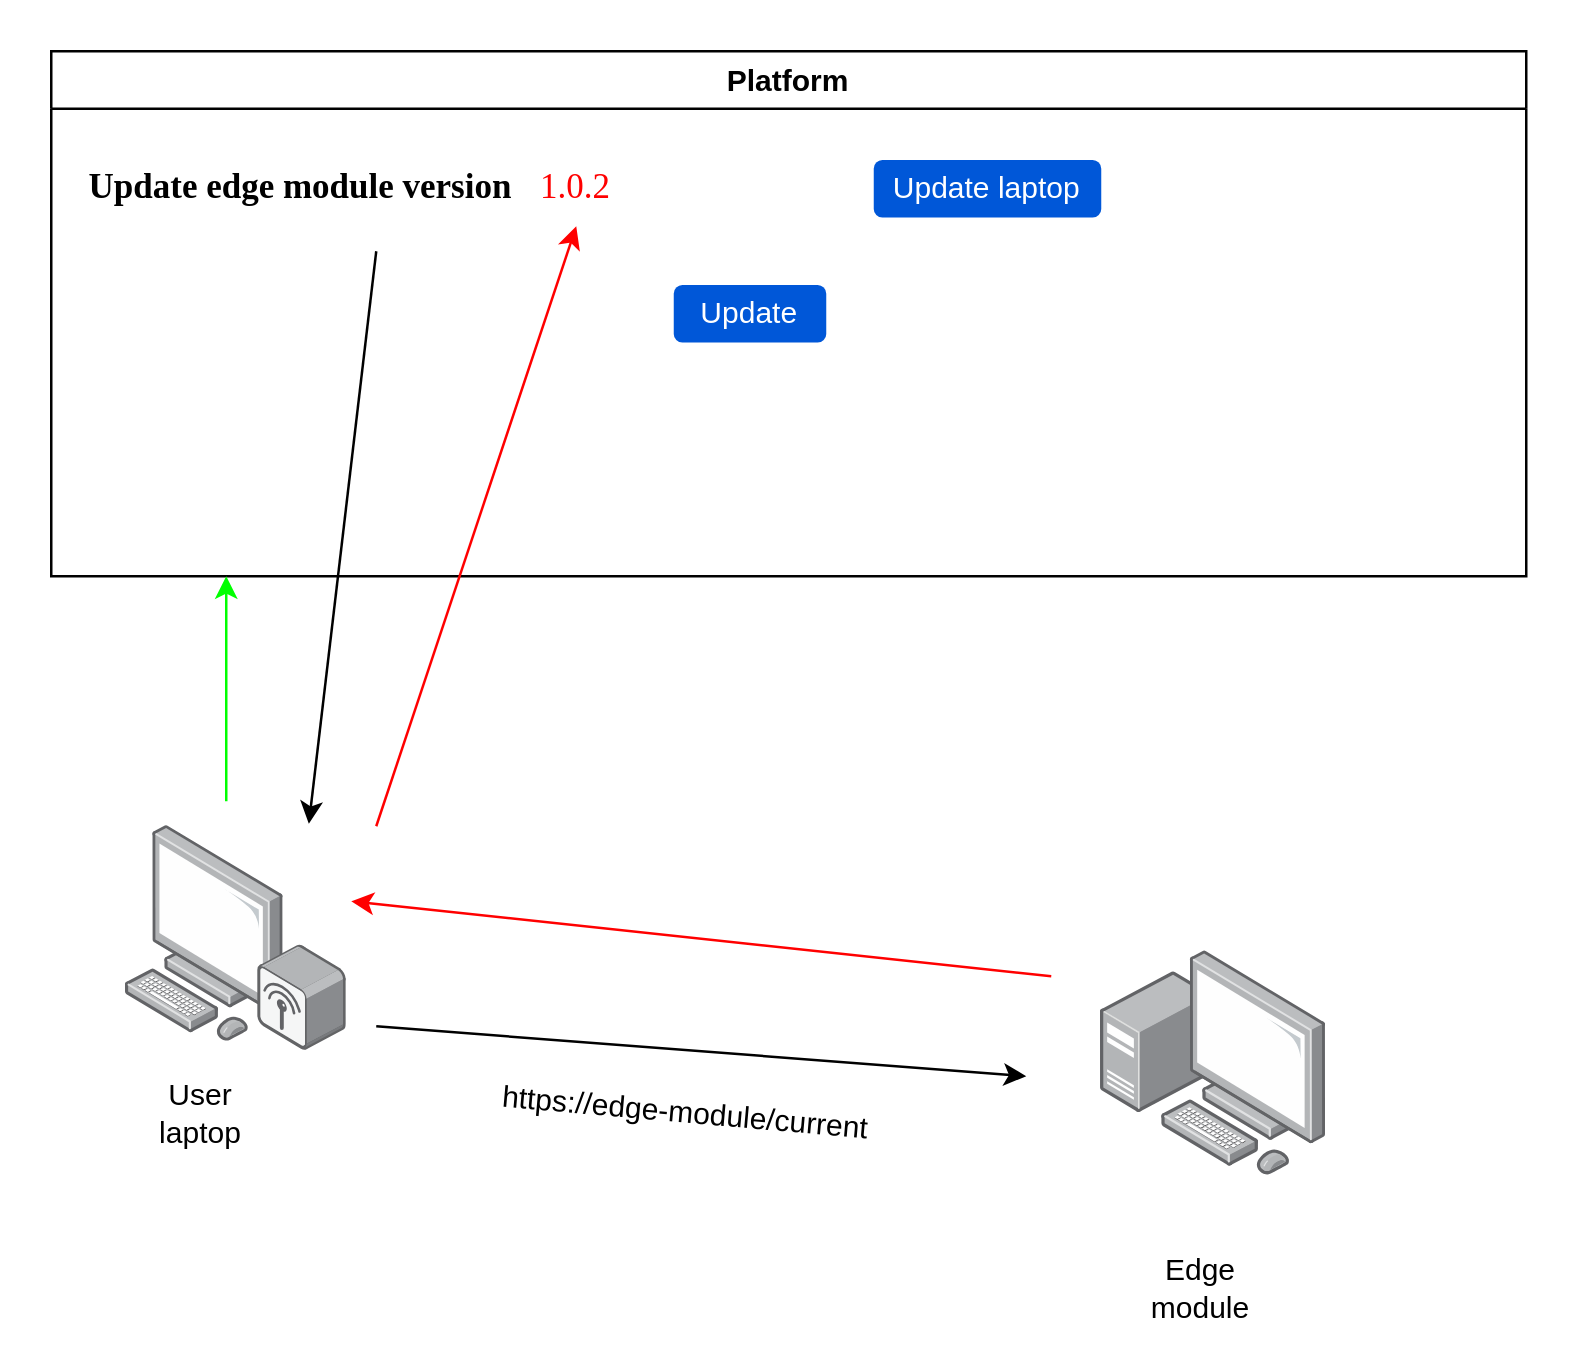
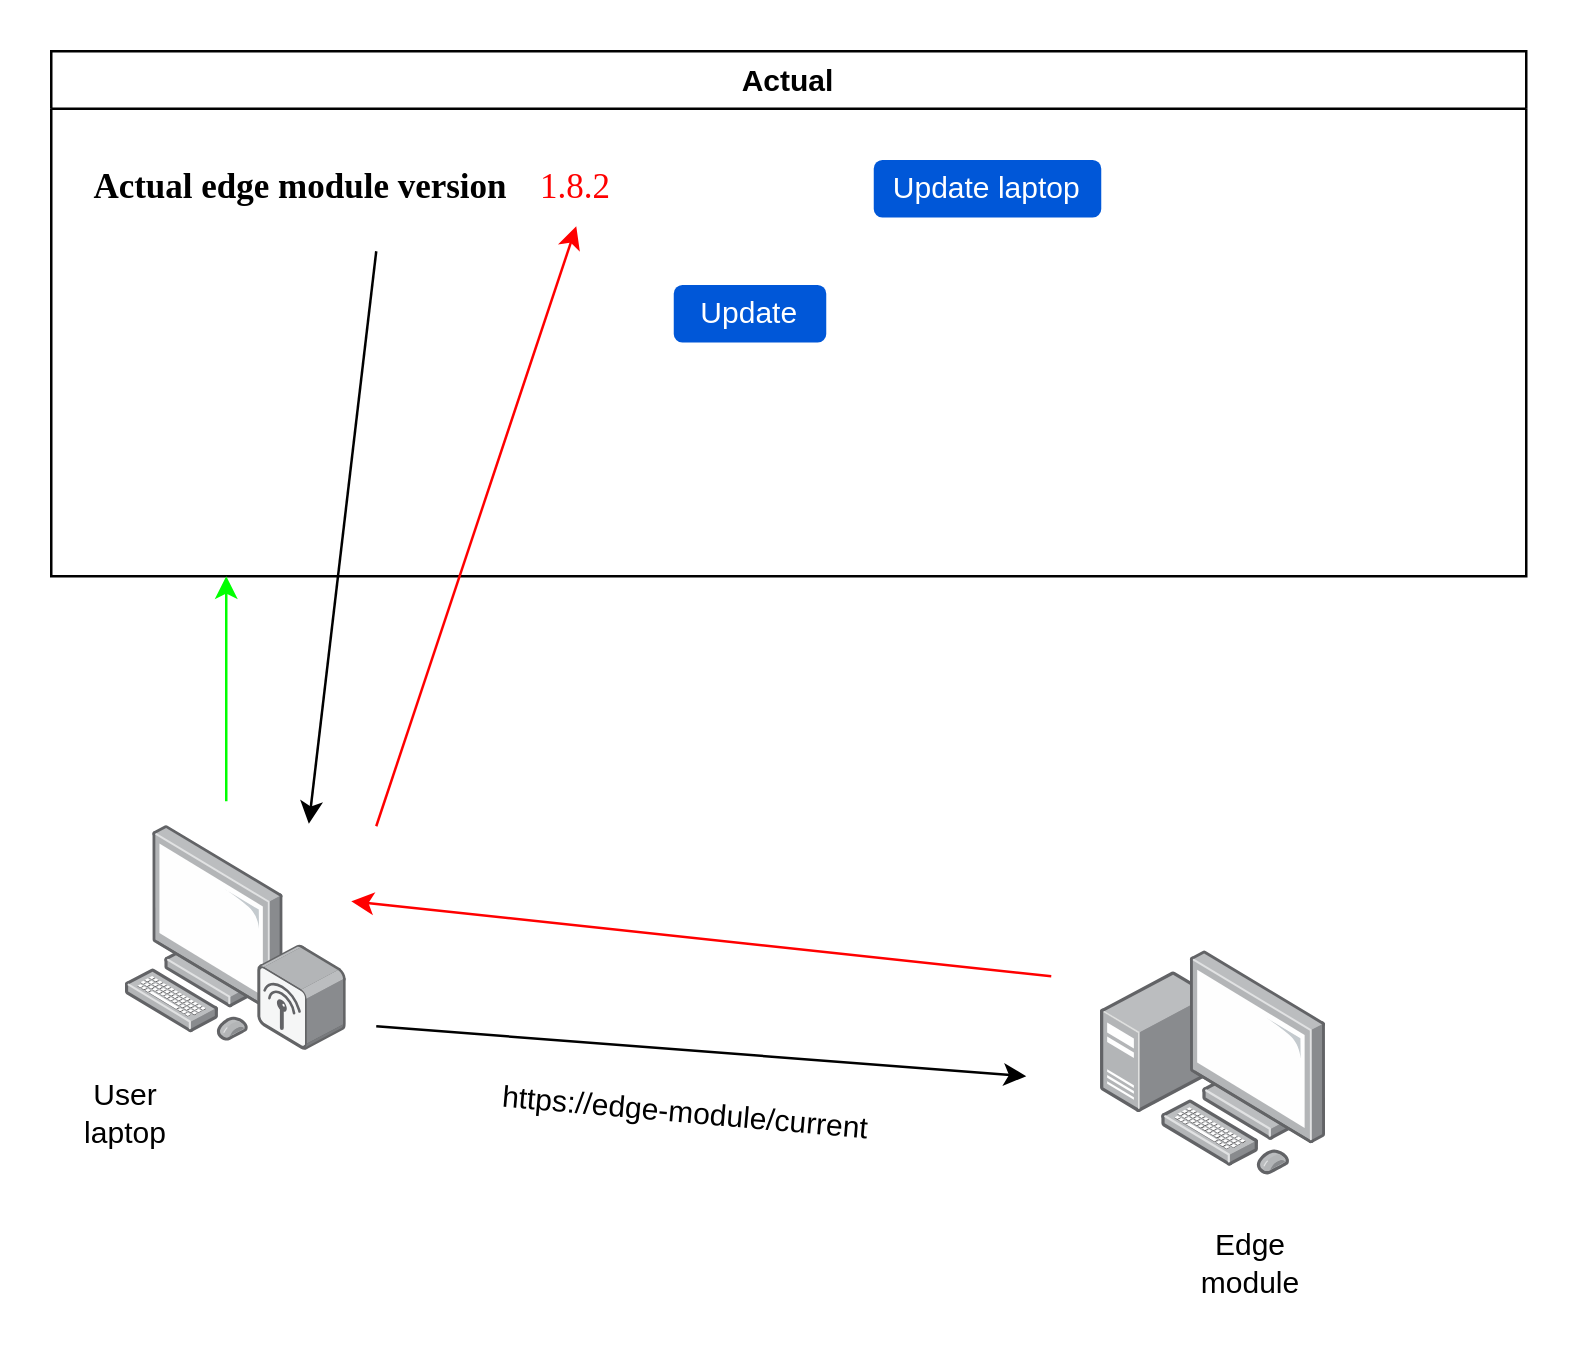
- <mxCell id="2" value="Platform" style="swimlane;" parent="1" vertex="1"><mxGeometry x="20" y="20" width="590" height="210" as="geometry" /></mxCell>
+ <mxCell id="2" value="Actual" style="swimlane;" parent="1" vertex="1"><mxGeometry x="20" y="20" width="590" height="210" as="geometry" /></mxCell>
- <mxCell id="3" value="&lt;font style=&quot;font-size: 14px;&quot; face=&quot;Times New Roman&quot;&gt;&lt;b&gt;Update edge module version&lt;/b&gt;&lt;/font&gt;" style="text;html=1;strokeColor=none;fillColor=none;align=center;verticalAlign=middle;whiteSpace=wrap;rounded=0;" parent="2" vertex="1"><mxGeometry x="10" y="40" width="180" height="30" as="geometry" /></mxCell>
+ <mxCell id="3" value="&lt;font style=&quot;font-size: 14px;&quot; face=&quot;Times New Roman&quot;&gt;&lt;b&gt;Actual edge module version&lt;/b&gt;&lt;/font&gt;" style="text;html=1;strokeColor=none;fillColor=none;align=center;verticalAlign=middle;whiteSpace=wrap;rounded=0;" parent="2" vertex="1"><mxGeometry x="10" y="40" width="180" height="30" as="geometry" /></mxCell>
- <mxCell id="4" value="&lt;font color=&quot;#ff0000&quot; face=&quot;Times New Roman&quot; style=&quot;font-size: 14px;&quot;&gt;1.0.2&lt;/font&gt;" style="text;html=1;strokeColor=none;fillColor=none;align=center;verticalAlign=middle;whiteSpace=wrap;rounded=0;" parent="2" vertex="1"><mxGeometry x="180" y="40" width="60" height="30" as="geometry" /></mxCell>
+ <mxCell id="4" value="&lt;font color=&quot;#ff0000&quot; face=&quot;Times New Roman&quot; style=&quot;font-size: 14px;&quot;&gt;1.8.2&lt;/font&gt;" style="text;html=1;strokeColor=none;fillColor=none;align=center;verticalAlign=middle;whiteSpace=wrap;rounded=0;" parent="2" vertex="1"><mxGeometry x="180" y="40" width="60" height="30" as="geometry" /></mxCell>
- <mxCell id="7" value="User laptop" style="text;html=1;strokeColor=none;fillColor=none;align=center;verticalAlign=middle;whiteSpace=wrap;rounded=0;" parent="1" vertex="1"><mxGeometry x="50" y="430" width="60" height="30" as="geometry" /></mxCell>
+ <mxCell id="7" value="User laptop" style="text;html=1;strokeColor=none;fillColor=none;align=center;verticalAlign=middle;whiteSpace=wrap;rounded=0;" parent="1" vertex="1"><mxGeometry x="20" y="430" width="60" height="30" as="geometry" /></mxCell>
- <mxCell id="12" value="Edge module" style="text;html=1;strokeColor=none;fillColor=none;align=center;verticalAlign=middle;whiteSpace=wrap;rounded=0;" parent="1" vertex="1"><mxGeometry x="450" y="500" width="60" height="30" as="geometry" /></mxCell>
+ <mxCell id="12" value="Edge module" style="text;html=1;strokeColor=none;fillColor=none;align=center;verticalAlign=middle;whiteSpace=wrap;rounded=0;" parent="1" vertex="1"><mxGeometry x="470" y="490" width="60" height="30" as="geometry" /></mxCell>
